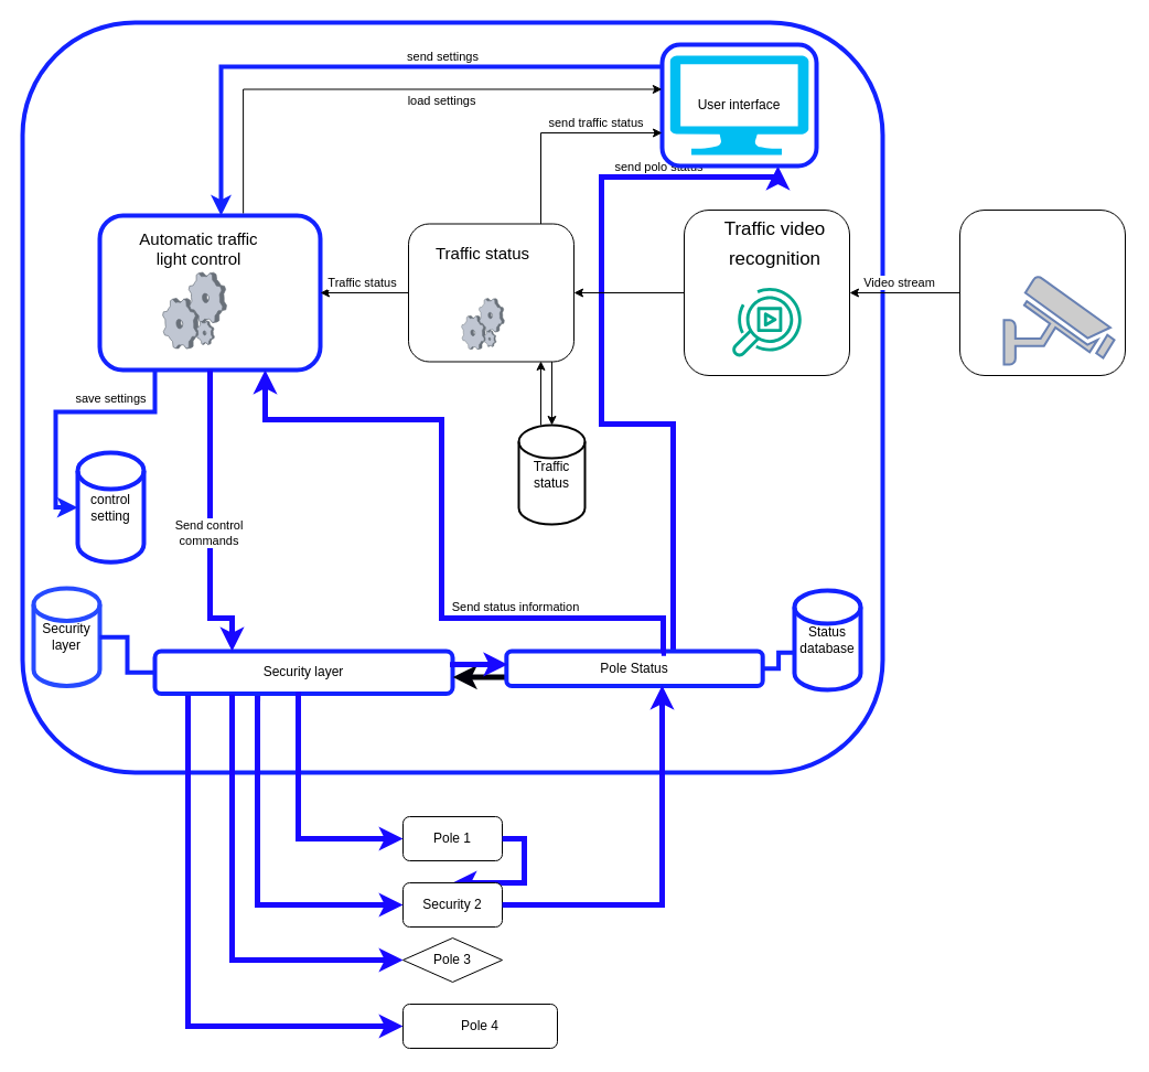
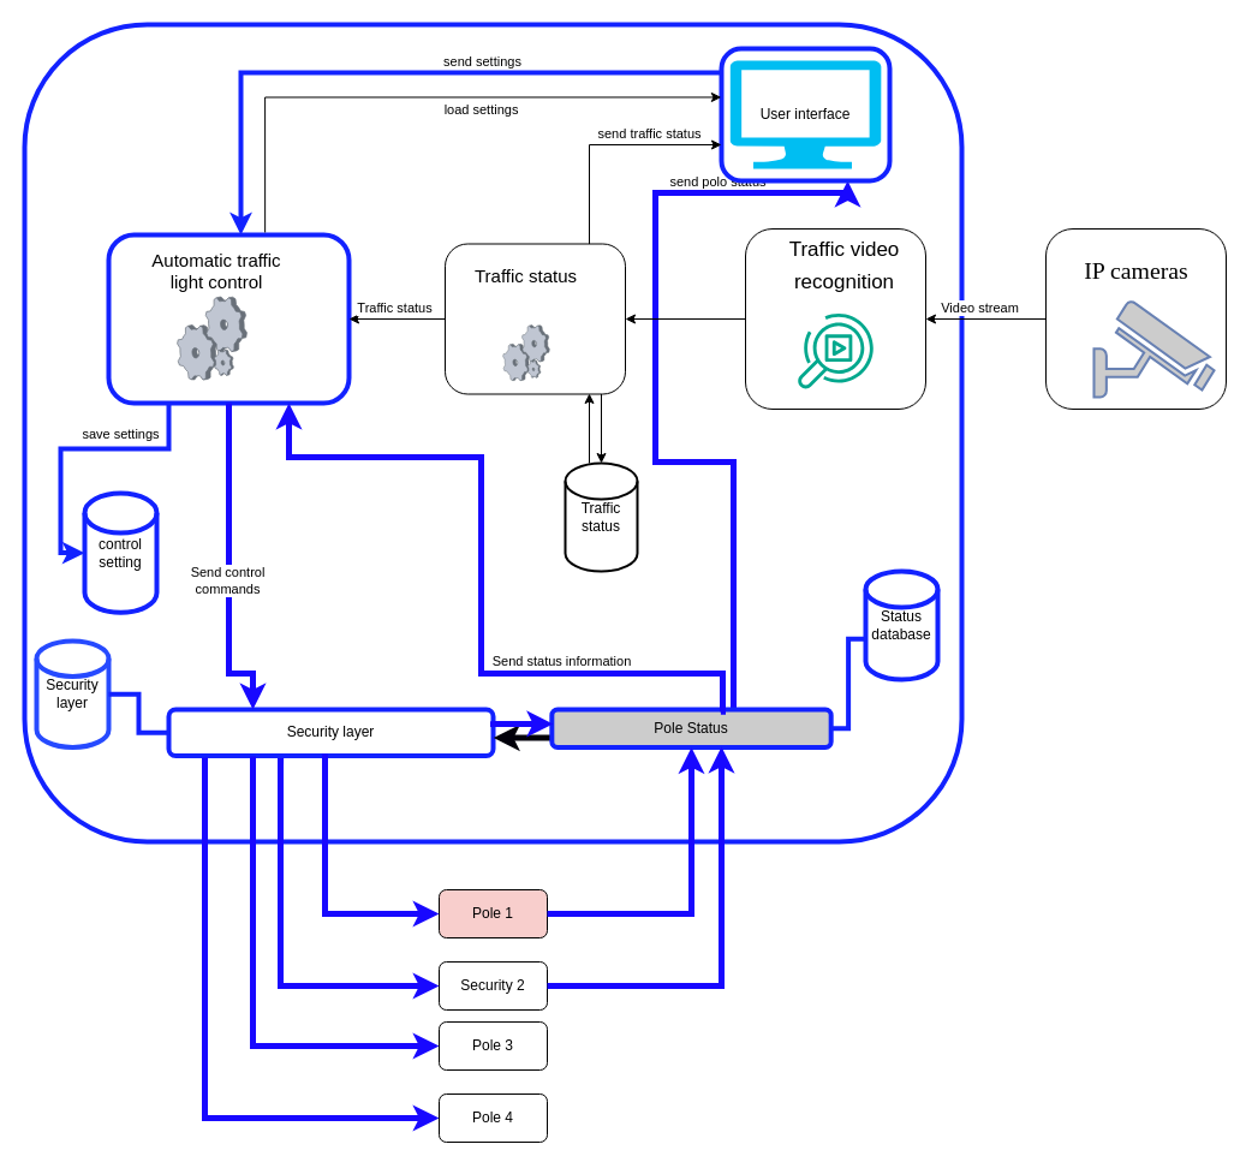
+ <mxCell id="49" value="&lt;h1 style=&quot;font-weight: normal; margin: 0px; padding: 0px; overflow: hidden; border: 0px; font-size: 1.8em; font-family: &amp;quot;Linux Libertine&amp;quot;, Georgia, Times, &amp;quot;Source Serif Pro&amp;quot;, serif; line-height: 1.375; overflow-wrap: break-word; flex-grow: 1; text-align: start; background-color: rgb(255, 255, 255);&quot; class=&quot;firstHeading mw-first-heading&quot; id=&quot;firstHeading&quot;&gt;IP cameras&lt;/h1&gt;" style="text;html=1;strokeColor=none;fillColor=none;align=center;verticalAlign=middle;whiteSpace=wrap;rounded=0;fontFamily=Helvetica;fontSize=11;fontColor=default;" parent="47" vertex="1"><mxGeometry x="22.5" y="20" width="105" height="30" as="geometry" /></mxCell>
- <mxCell id="13" value="Status&lt;br&gt;database" style="strokeWidth=4;html=1;shape=mxgraph.flowchart.database;whiteSpace=wrap;strokeColor=#1222FF;" parent="3" vertex="1"><mxGeometry x="700" y="515" width="60" height="90" as="geometry" /></mxCell>
+ <mxCell id="13" value="Status&lt;br&gt;database" style="strokeWidth=4;html=1;shape=mxgraph.flowchart.database;whiteSpace=wrap;strokeColor=#1222FF;" parent="3" vertex="1"><mxGeometry x="700" y="455" width="60" height="90" as="geometry" /></mxCell>
- <mxCell id="9" value="Pole Status" style="rounded=1;whiteSpace=wrap;html=1;strokeColor=#1222FF;strokeWidth=4;" parent="3" vertex="1"><mxGeometry x="438.83" y="570" width="232.35" height="31.47" as="geometry" /></mxCell>
+ <mxCell id="9" value="Pole Status" style="rounded=1;whiteSpace=wrap;html=1;strokeColor=#1222FF;strokeWidth=4;fillColor=#cccccc;" parent="3" vertex="1"><mxGeometry x="438.83" y="570" width="232.35" height="31.47" as="geometry" /></mxCell>
- <mxCell id="53" value="Pole 1" style="rounded=1;whiteSpace=wrap;html=1;" parent="1" vertex="1"><mxGeometry x="365" y="740" width="90" height="40" as="geometry" /></mxCell>
+ <mxCell id="53" value="Pole 1" style="rounded=1;whiteSpace=wrap;html=1;fillColor=#f8cecc;" parent="1" vertex="1"><mxGeometry x="365" y="740" width="90" height="40" as="geometry" /></mxCell>
- <mxCell id="54" style="rounded=0;orthogonalLoop=1;jettySize=auto;html=1;exitX=1;exitY=0.5;exitDx=0;exitDy=0;labelBackgroundColor=default;strokeColor=#1808FF;align=center;verticalAlign=middle;fontFamily=Helvetica;fontSize=11;fontColor=default;endArrow=classic;edgeStyle=orthogonalEdgeStyle;strokeWidth=5;" parent="1" source="53" target="56" edge="1"><mxGeometry relative="1" as="geometry" /></mxCell>
+ <mxCell id="54" style="rounded=0;orthogonalLoop=1;jettySize=auto;html=1;exitX=1;exitY=0.5;exitDx=0;exitDy=0;entryX=0.5;entryY=1;entryDx=0;entryDy=0;labelBackgroundColor=default;strokeColor=#1808FF;align=center;verticalAlign=middle;fontFamily=Helvetica;fontSize=11;fontColor=default;endArrow=classic;edgeStyle=orthogonalEdgeStyle;strokeWidth=5;" parent="1" source="53" target="9" edge="1"><mxGeometry relative="1" as="geometry" /></mxCell>
- <mxCell id="58" value="Pole 3" style="rhombus;whiteSpace=wrap;html=1;" vertex="1" parent="1"><mxGeometry x="365" y="850" width="90" height="40" as="geometry" /></mxCell>
+ <mxCell id="58" value="Pole 3" style="rounded=1;whiteSpace=wrap;html=1;" vertex="1" parent="1"><mxGeometry x="365" y="850" width="90" height="40" as="geometry" /></mxCell>
- <mxCell id="60" value="Pole 4" style="rounded=1;whiteSpace=wrap;html=1;" vertex="1" parent="1"><mxGeometry x="365" y="910" width="140" height="40" as="geometry" /></mxCell>
+ <mxCell id="60" value="Pole 4" style="rounded=1;whiteSpace=wrap;html=1;" vertex="1" parent="1"><mxGeometry x="365" y="910" width="90" height="40" as="geometry" /></mxCell>
